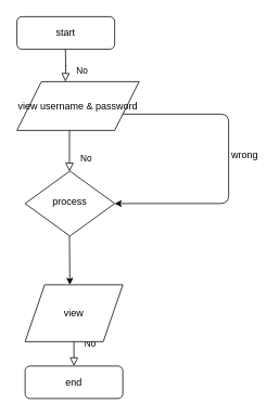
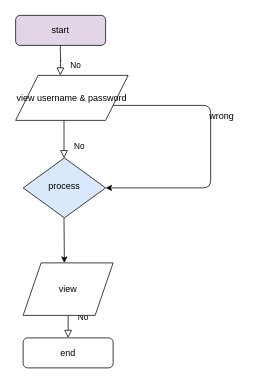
- <mxCell id="2" value="start" style="rounded=1;whiteSpace=wrap;html=1;fontSize=12;glass=0;strokeWidth=1;shadow=0;" parent="1" vertex="1"><mxGeometry x="20" y="20" width="120" height="40" as="geometry" /></mxCell>
+ <mxCell id="2" value="start" style="rounded=1;whiteSpace=wrap;html=1;fontSize=12;glass=0;strokeWidth=1;shadow=0;fillColor=#e1d5e7;" parent="1" vertex="1"><mxGeometry x="20" y="20" width="120" height="40" as="geometry" /></mxCell>
- <mxCell id="12" value="wrong" style="text;html=1;strokeColor=none;fillColor=none;align=center;verticalAlign=middle;whiteSpace=wrap;rounded=0;" vertex="1" parent="1"><mxGeometry x="280" y="180" width="40" height="20" as="geometry" /></mxCell>
+ <mxCell id="12" value="wrong" style="text;html=1;strokeColor=none;fillColor=none;align=center;verticalAlign=middle;whiteSpace=wrap;rounded=0;" vertex="1" parent="1"><mxGeometry x="275" y="145" width="40" height="20" as="geometry" /></mxCell>
- <mxCell id="3" value="process" style="rhombus;whiteSpace=wrap;html=1;shadow=0;fontFamily=Helvetica;fontSize=12;align=center;strokeWidth=1;spacing=6;spacingTop=-4;" parent="1" vertex="1"><mxGeometry x="30" y="210" width="110" height="80" as="geometry" /></mxCell>
+ <mxCell id="3" value="process" style="rhombus;whiteSpace=wrap;html=1;shadow=0;fontFamily=Helvetica;fontSize=12;align=center;strokeWidth=1;spacing=6;spacingTop=-4;fillColor=#dae8fc;" parent="1" vertex="1"><mxGeometry x="30" y="210" width="110" height="80" as="geometry" /></mxCell>
